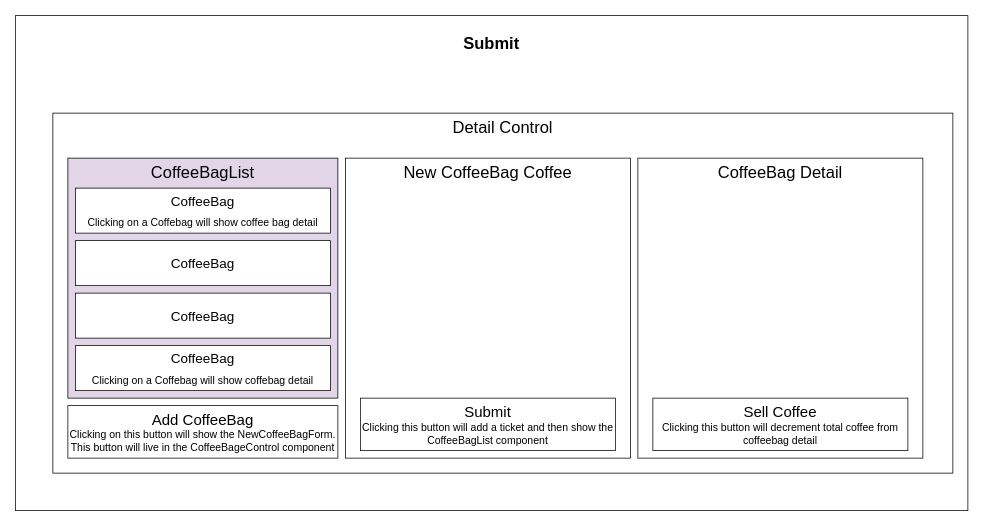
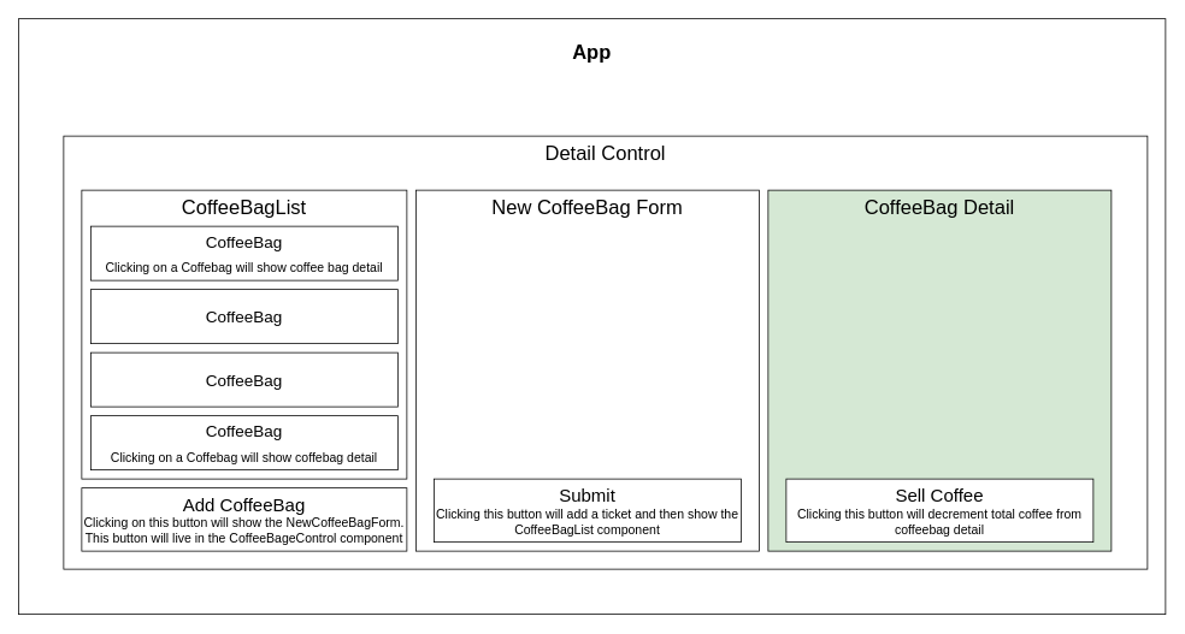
- <mxCell id="2" value="&lt;h1&gt;&lt;font style=&quot;font-size: 22px;&quot;&gt;Submit&lt;/font&gt;&lt;/h1&gt;" style="rounded=0;whiteSpace=wrap;html=1;labelPosition=center;verticalLabelPosition=middle;align=center;verticalAlign=top;" parent="1" vertex="1"><mxGeometry x="20" y="20" width="1270" height="660" as="geometry" /></mxCell>
+ <mxCell id="2" value="&lt;h1&gt;&lt;font style=&quot;font-size: 22px;&quot;&gt;App&lt;/font&gt;&lt;/h1&gt;" style="rounded=0;whiteSpace=wrap;html=1;labelPosition=center;verticalLabelPosition=middle;align=center;verticalAlign=top;" parent="1" vertex="1"><mxGeometry x="20" y="20" width="1270" height="660" as="geometry" /></mxCell>
- <mxCell id="4" value="&lt;font style=&quot;font-size: 22px;&quot;&gt;CoffeeBagList&lt;/font&gt;" style="rounded=0;whiteSpace=wrap;html=1;fontSize=14;verticalAlign=top;fillColor=#e1d5e7;" parent="1" vertex="1"><mxGeometry x="90" y="210" width="360" height="320" as="geometry" /></mxCell>
+ <mxCell id="4" value="&lt;font style=&quot;font-size: 22px;&quot;&gt;CoffeeBagList&lt;/font&gt;" style="rounded=0;whiteSpace=wrap;html=1;fontSize=14;verticalAlign=top;" parent="1" vertex="1"><mxGeometry x="90" y="210" width="360" height="320" as="geometry" /></mxCell>
- <mxCell id="10" value="&lt;font style=&quot;font-size: 22px;&quot;&gt;New CoffeeBag Coffee&lt;/font&gt;" style="rounded=0;whiteSpace=wrap;html=1;fontSize=20;verticalAlign=top;" parent="1" vertex="1"><mxGeometry x="460" y="210" width="380" height="400" as="geometry" /></mxCell>
+ <mxCell id="10" value="&lt;font style=&quot;font-size: 22px;&quot;&gt;New CoffeeBag Form&lt;/font&gt;" style="rounded=0;whiteSpace=wrap;html=1;fontSize=20;verticalAlign=top;" parent="1" vertex="1"><mxGeometry x="460" y="210" width="380" height="400" as="geometry" /></mxCell>
- <mxCell id="12" value="&lt;font style=&quot;font-size: 22px;&quot;&gt;CoffeeBag Detail&lt;/font&gt;" style="rounded=0;whiteSpace=wrap;html=1;fontSize=20;verticalAlign=top;" vertex="1" parent="1"><mxGeometry x="850" y="210" width="380" height="400" as="geometry" /></mxCell>
+ <mxCell id="12" value="&lt;font style=&quot;font-size: 22px;&quot;&gt;CoffeeBag Detail&lt;/font&gt;" style="rounded=0;whiteSpace=wrap;html=1;fontSize=20;verticalAlign=top;fillColor=#d5e8d4;" vertex="1" parent="1"><mxGeometry x="850" y="210" width="380" height="400" as="geometry" /></mxCell>
